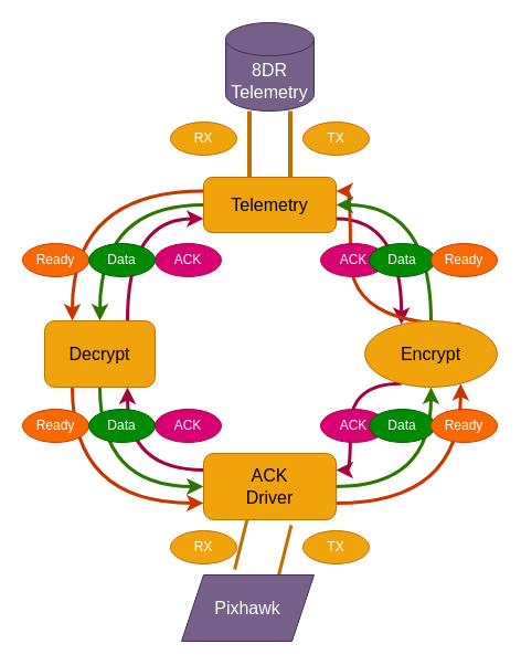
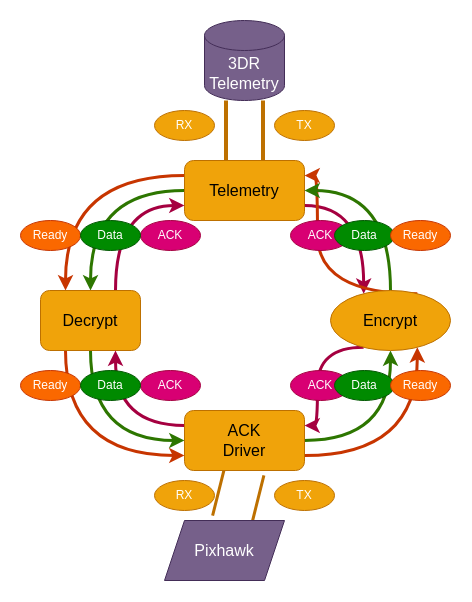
- <mxCell id="11" value="&lt;font style=&quot;font-size: 16px;&quot;&gt;8DR&lt;br&gt;Telemetry&lt;/font&gt;" style="shape=cylinder3;whiteSpace=wrap;html=1;boundedLbl=1;backgroundOutline=1;size=15;fontColor=#ffffff;fillColor=#76608a;strokeColor=#432D57;" vertex="1" parent="1"><mxGeometry x="204" y="20" width="80" height="80" as="geometry" /></mxCell>
+ <mxCell id="11" value="&lt;font style=&quot;font-size: 16px;&quot;&gt;3DR&lt;br&gt;Telemetry&lt;/font&gt;" style="shape=cylinder3;whiteSpace=wrap;html=1;boundedLbl=1;backgroundOutline=1;size=15;fontColor=#ffffff;fillColor=#76608a;strokeColor=#432D57;" vertex="1" parent="1"><mxGeometry x="204" y="20" width="80" height="80" as="geometry" /></mxCell>
- <mxCell id="5" value="Telemetry" style="rounded=1;whiteSpace=wrap;html=1;fontSize=16;fillColor=#f0a30a;fontColor=#000000;strokeColor=#BD7000;" vertex="1" parent="1"><mxGeometry x="184" y="160" width="120" height="50" as="geometry" /></mxCell>
+ <mxCell id="5" value="Telemetry" style="rounded=1;whiteSpace=wrap;html=1;fontSize=16;fillColor=#f0a30a;fontColor=#000000;strokeColor=#BD7000;" vertex="1" parent="1"><mxGeometry x="184" y="160" width="120" height="60" as="geometry" /></mxCell>
